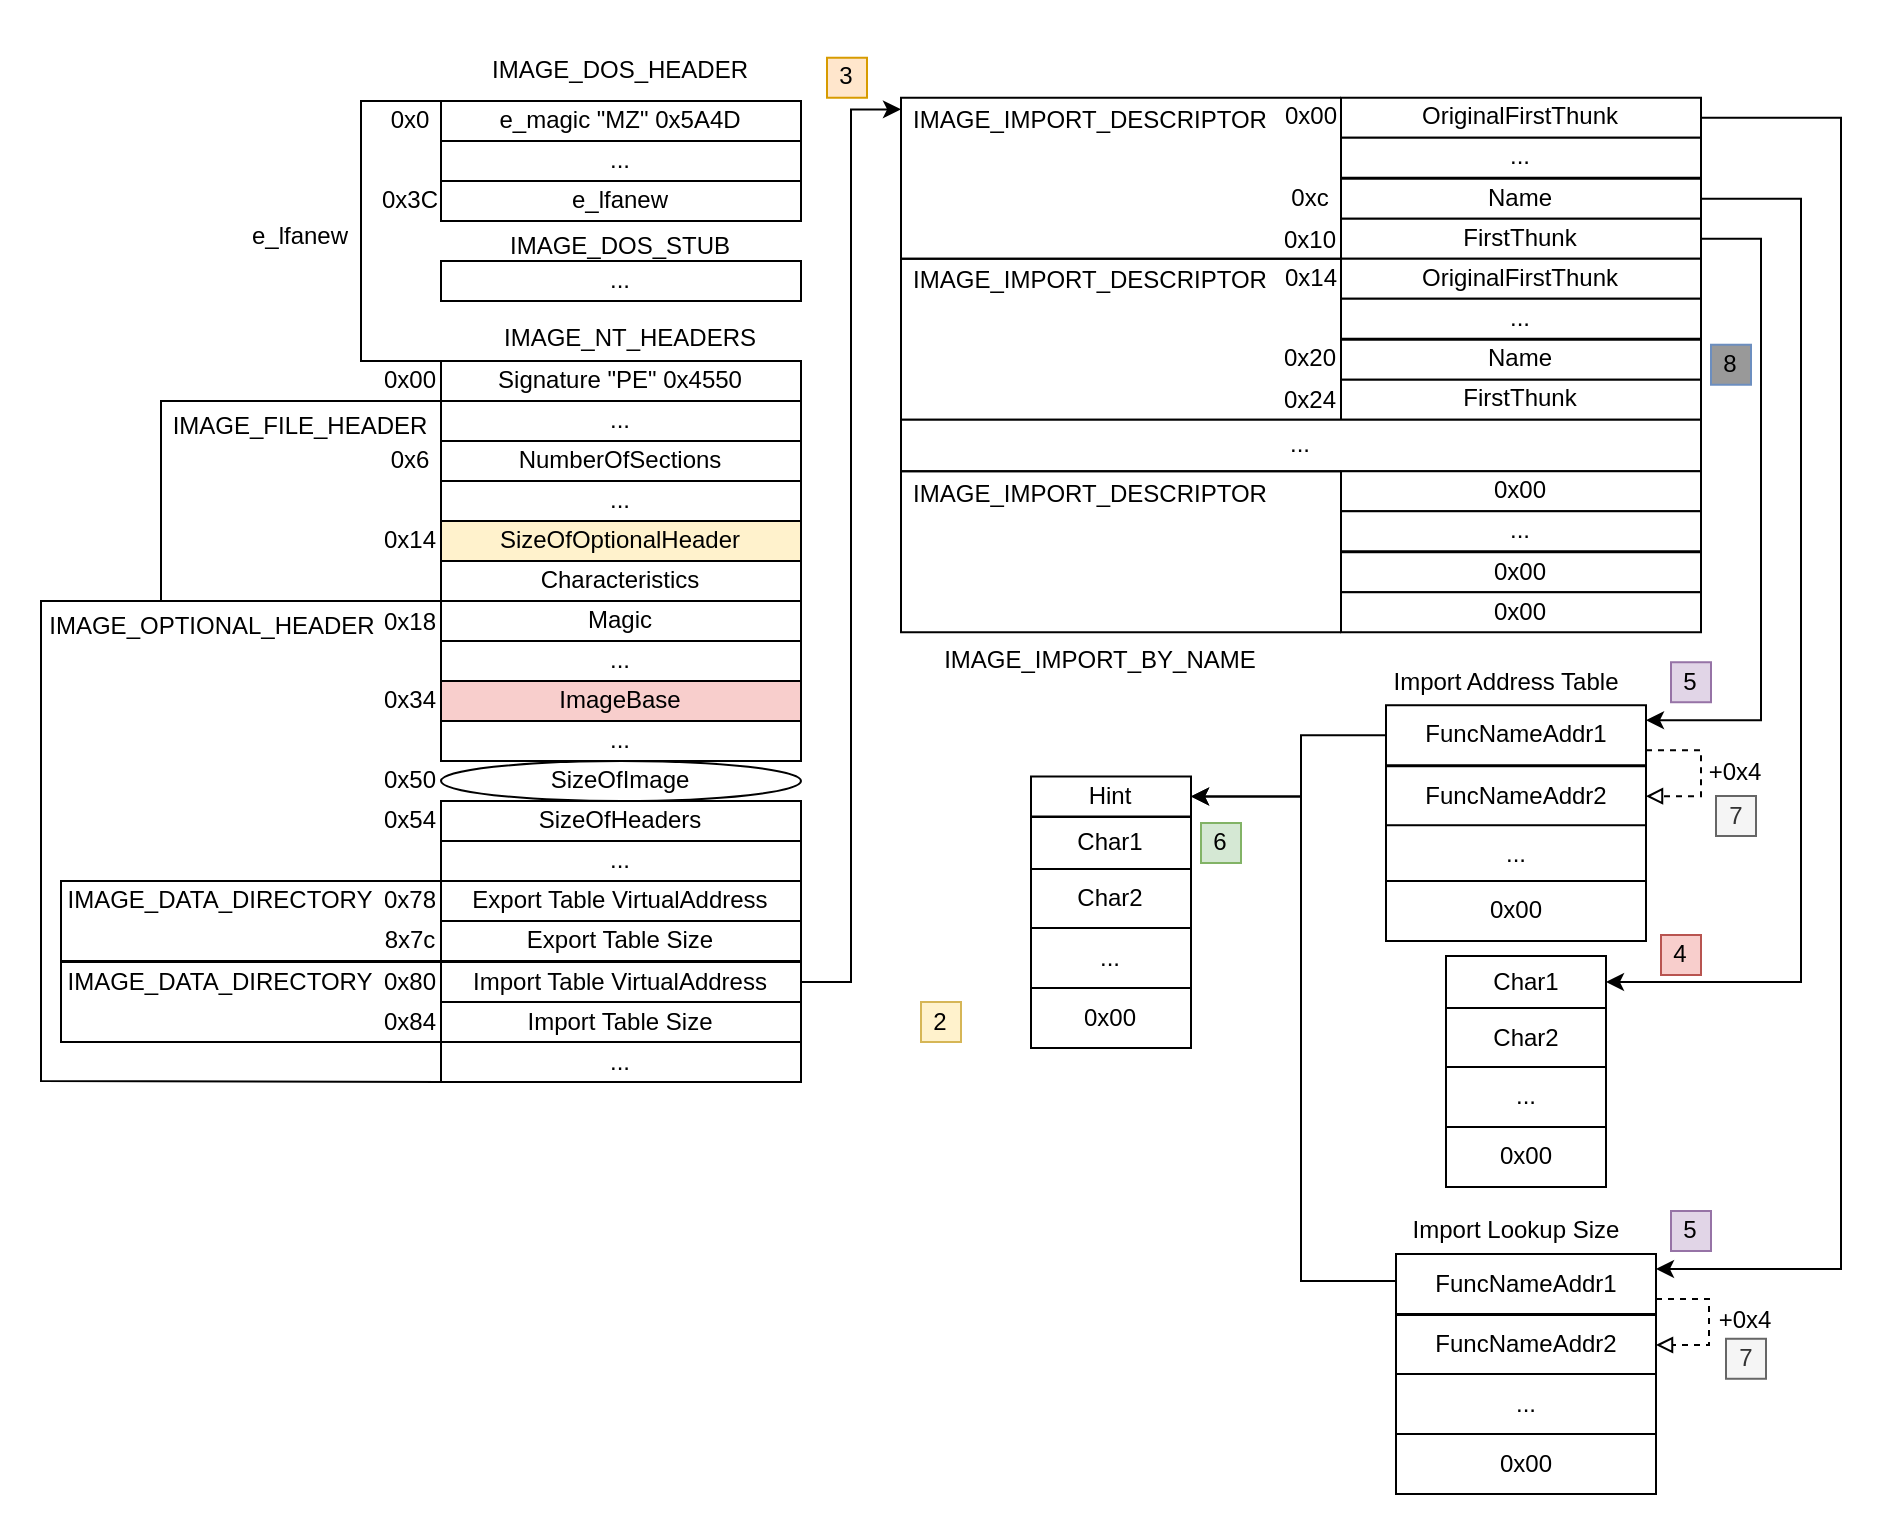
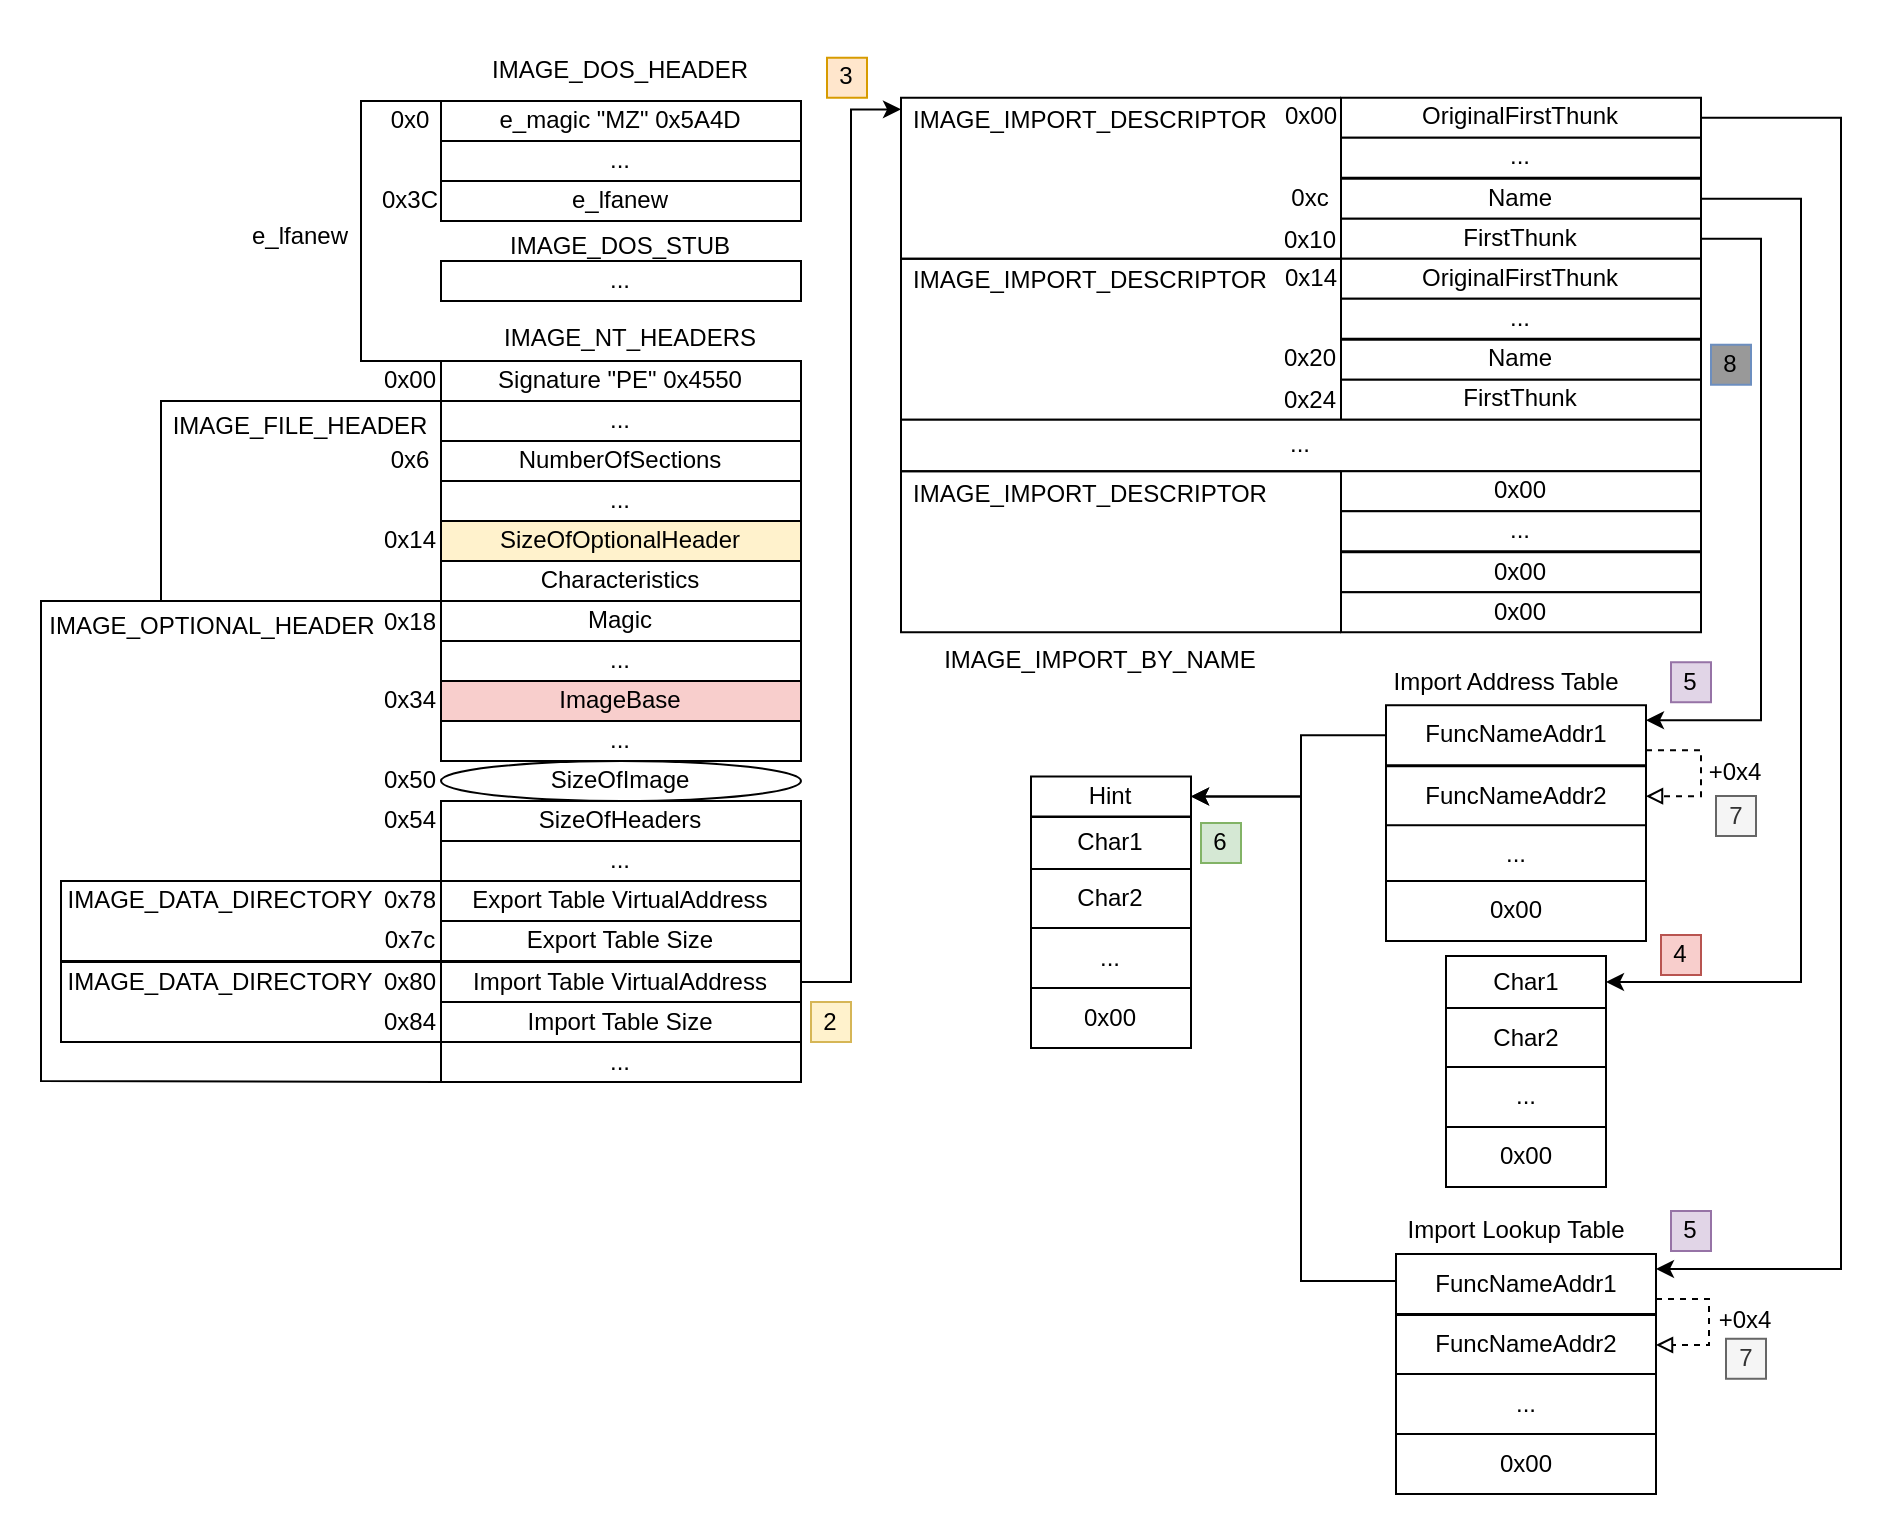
- <mxCell id="43" value="8x7c" style="text;html=1;strokeColor=none;fillColor=none;align=center;verticalAlign=middle;whiteSpace=wrap;rounded=0;" vertex="1" parent="1"><mxGeometry x="190" y="457.5" width="30" height="25" as="geometry" /></mxCell>
+ <mxCell id="43" value="0x7c" style="text;html=1;strokeColor=none;fillColor=none;align=center;verticalAlign=middle;whiteSpace=wrap;rounded=0;" vertex="1" parent="1"><mxGeometry x="190" y="457.5" width="30" height="25" as="geometry" /></mxCell>
- <mxCell id="60" value="2" style="text;html=1;strokeColor=#d6b656;fillColor=#fff2cc;align=center;verticalAlign=middle;whiteSpace=wrap;rounded=0;" vertex="1" parent="1"><mxGeometry x="460" y="500.5" width="20" height="20" as="geometry" /></mxCell>
+ <mxCell id="60" value="2" style="text;html=1;strokeColor=#d6b656;fillColor=#fff2cc;align=center;verticalAlign=middle;whiteSpace=wrap;rounded=0;" vertex="1" parent="1"><mxGeometry x="405" y="500.5" width="20" height="20" as="geometry" /></mxCell>
- <mxCell id="88" value="Import Lookup Size" style="text;html=1;strokeColor=none;fillColor=none;align=center;verticalAlign=middle;whiteSpace=wrap;rounded=0;" vertex="1" parent="1"><mxGeometry x="697.5" y="600" width="120" height="30" as="geometry" /></mxCell>
+ <mxCell id="88" value="Import Lookup Table" style="text;html=1;strokeColor=none;fillColor=none;align=center;verticalAlign=middle;whiteSpace=wrap;rounded=0;" vertex="1" parent="1"><mxGeometry x="697.5" y="600" width="120" height="30" as="geometry" /></mxCell>
